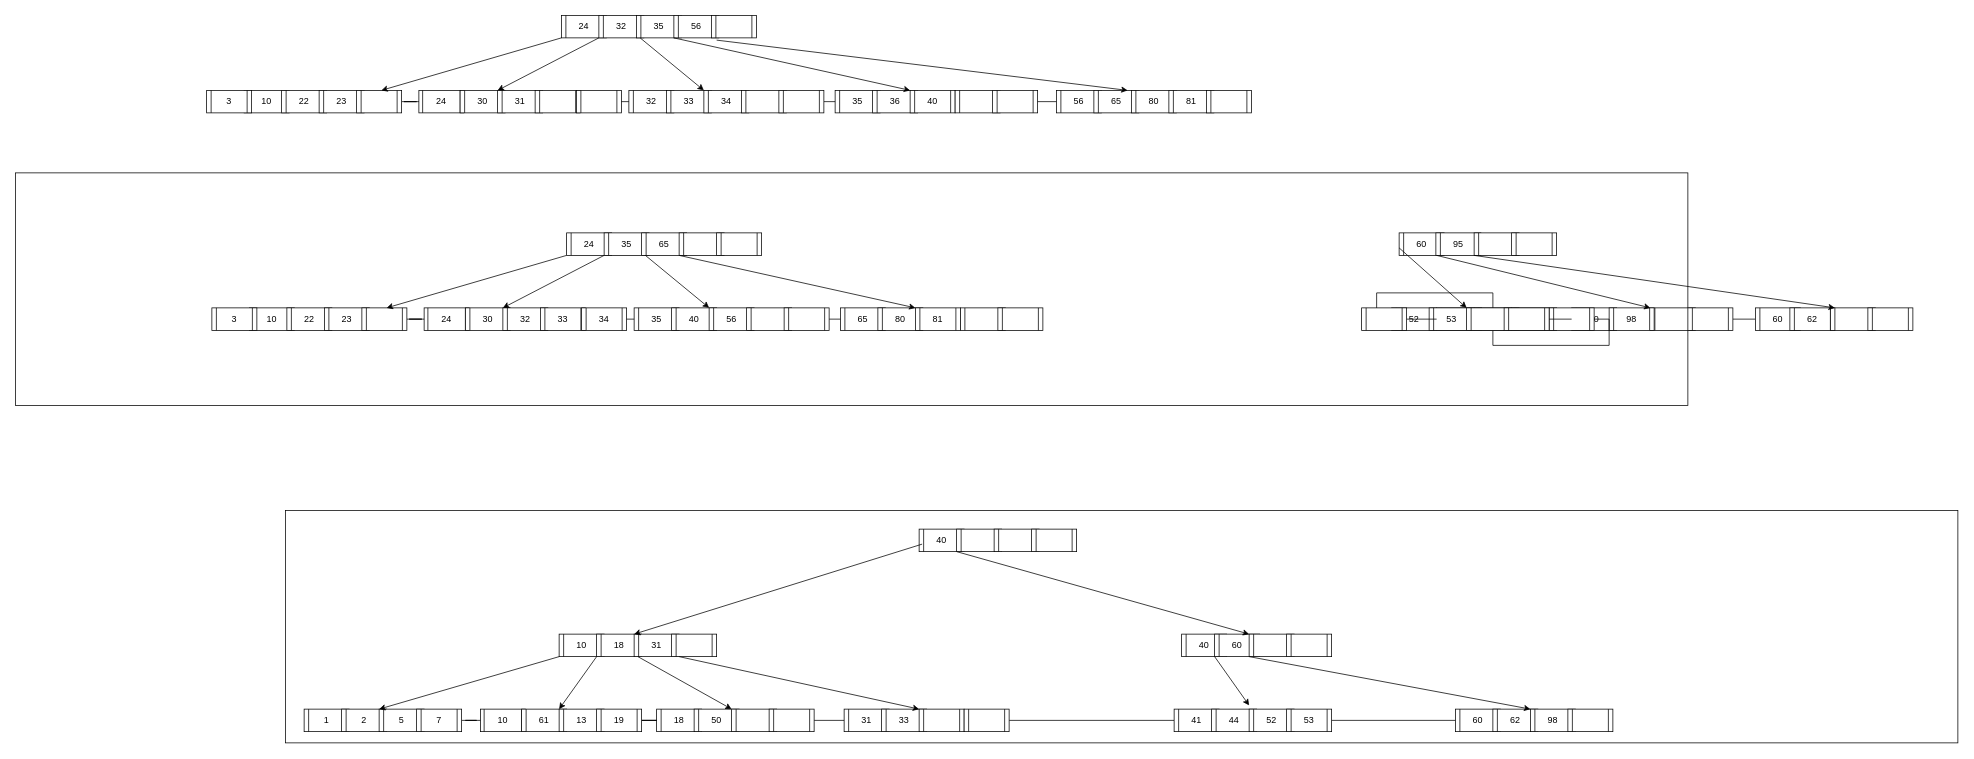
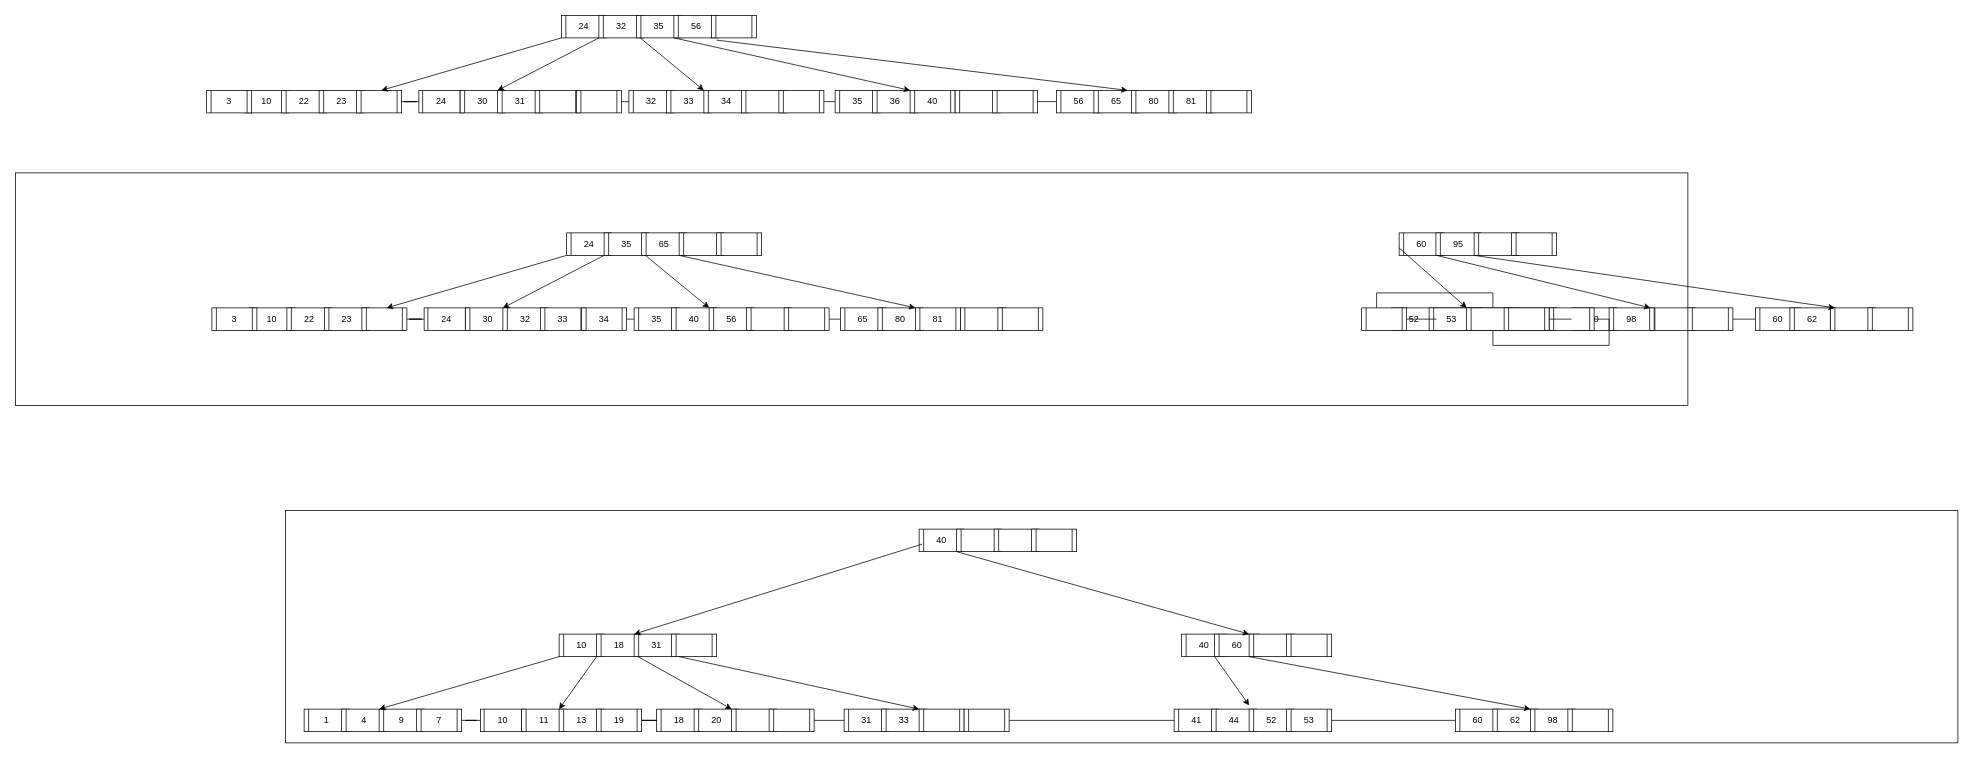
- <mxCell id="82" value="2" style="shape=process;whiteSpace=wrap;html=1;backgroundOutline=1;" parent="1" vertex="1"><mxGeometry x="455" y="945" width="60" height="30" as="geometry" /></mxCell>
+ <mxCell id="82" value="4" style="shape=process;whiteSpace=wrap;html=1;backgroundOutline=1;" parent="1" vertex="1"><mxGeometry x="455" y="945" width="60" height="30" as="geometry" /></mxCell>
- <mxCell id="83" value="5" style="shape=process;whiteSpace=wrap;html=1;backgroundOutline=1;" parent="1" vertex="1"><mxGeometry x="505" y="945" width="60" height="30" as="geometry" /></mxCell>
+ <mxCell id="83" value="9" style="shape=process;whiteSpace=wrap;html=1;backgroundOutline=1;" parent="1" vertex="1"><mxGeometry x="505" y="945" width="60" height="30" as="geometry" /></mxCell>
- <mxCell id="73" value="61" style="shape=process;whiteSpace=wrap;html=1;backgroundOutline=1;" parent="1" vertex="1"><mxGeometry y="945" width="60" height="30" as="geometry" x="695" /></mxCell>
+ <mxCell id="73" value="11" style="shape=process;whiteSpace=wrap;html=1;backgroundOutline=1;" parent="1" vertex="1"><mxGeometry y="945" width="60" height="30" as="geometry" x="695" /></mxCell>
- <mxCell id="68" value="50" style="shape=process;whiteSpace=wrap;html=1;backgroundOutline=1;" parent="1" vertex="1"><mxGeometry x="925" y="945" width="60" height="30" as="geometry" /></mxCell>
+ <mxCell id="68" value="20" style="shape=process;whiteSpace=wrap;html=1;backgroundOutline=1;" parent="1" vertex="1"><mxGeometry x="925" y="945" width="60" height="30" as="geometry" /></mxCell>
